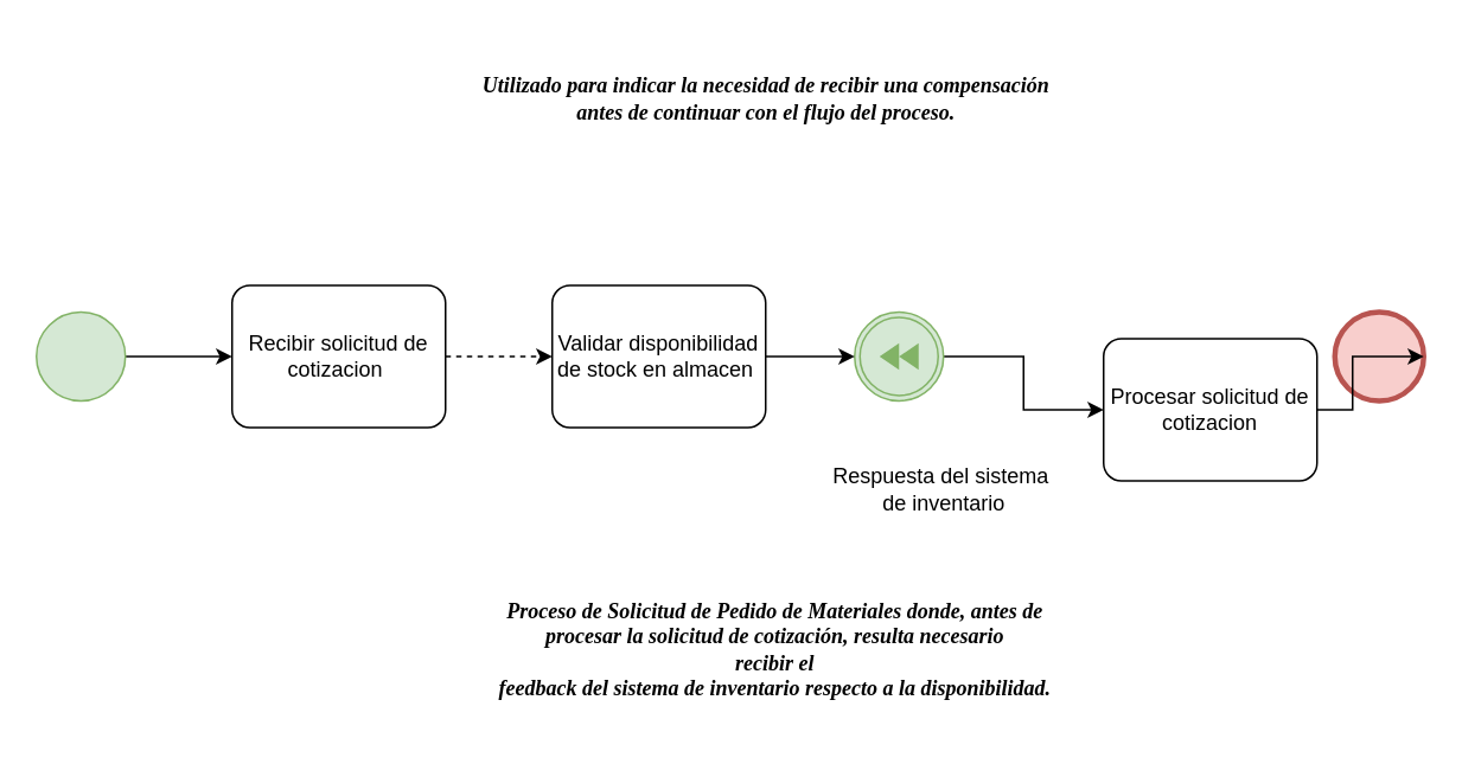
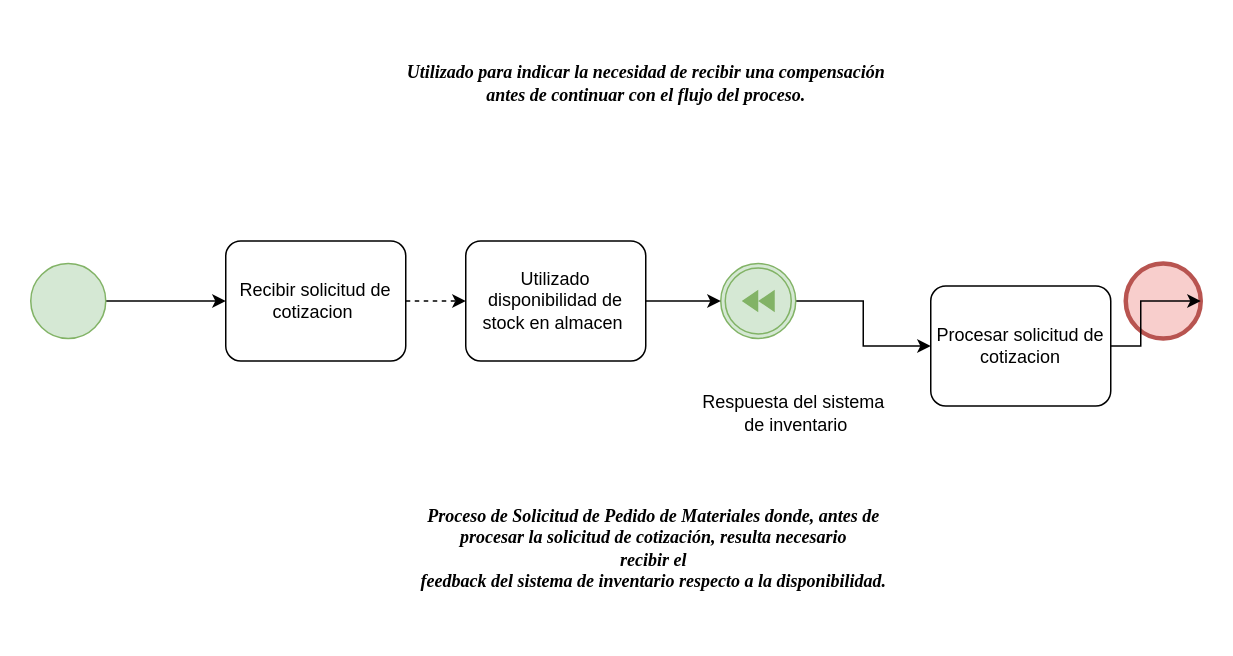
- <mxCell id="6" value="Recibir solicitud de cotizacion " style="points=[[0.25,0,0],[0.5,0,0],[0.75,0,0],[1,0.25,0],[1,0.5,0],[1,0.75,0],[0.75,1,0],[0.5,1,0],[0.25,1,0],[0,0.75,0],[0,0.5,0],[0,0.25,0]];shape=mxgraph.bpmn.task;whiteSpace=wrap;rectStyle=rounded;size=10;taskMarker=abstract;" vertex="1" parent="1"><mxGeometry x="130" y="160" width="120" height="80" as="geometry" /></mxCell>
+ <mxCell id="6" value="Recibir solicitud de cotizacion " style="points=[[0.25,0,0],[0.5,0,0],[0.75,0,0],[1,0.25,0],[1,0.5,0],[1,0.75,0],[0.75,1,0],[0.5,1,0],[0.25,1,0],[0,0.75,0],[0,0.5,0],[0,0.25,0]];shape=mxgraph.bpmn.task;whiteSpace=wrap;rectStyle=rounded;size=10;taskMarker=abstract;" vertex="1" parent="1"><mxGeometry x="150" y="160" width="120" height="80" as="geometry" /></mxCell>
- <mxCell id="11" value="Validar disponibilidad de stock en almacen " style="points=[[0.25,0,0],[0.5,0,0],[0.75,0,0],[1,0.25,0],[1,0.5,0],[1,0.75,0],[0.75,1,0],[0.5,1,0],[0.25,1,0],[0,0.75,0],[0,0.5,0],[0,0.25,0]];shape=mxgraph.bpmn.task;whiteSpace=wrap;rectStyle=rounded;size=10;taskMarker=abstract;" vertex="1" parent="1"><mxGeometry x="310" y="160" width="120" height="80" as="geometry" /></mxCell>
+ <mxCell id="11" value="Utilizado disponibilidad de stock en almacen " style="points=[[0.25,0,0],[0.5,0,0],[0.75,0,0],[1,0.25,0],[1,0.5,0],[1,0.75,0],[0.75,1,0],[0.5,1,0],[0.25,1,0],[0,0.75,0],[0,0.5,0],[0,0.25,0]];shape=mxgraph.bpmn.task;whiteSpace=wrap;rectStyle=rounded;size=10;taskMarker=abstract;" vertex="1" parent="1"><mxGeometry x="310" y="160" width="120" height="80" as="geometry" /></mxCell>
